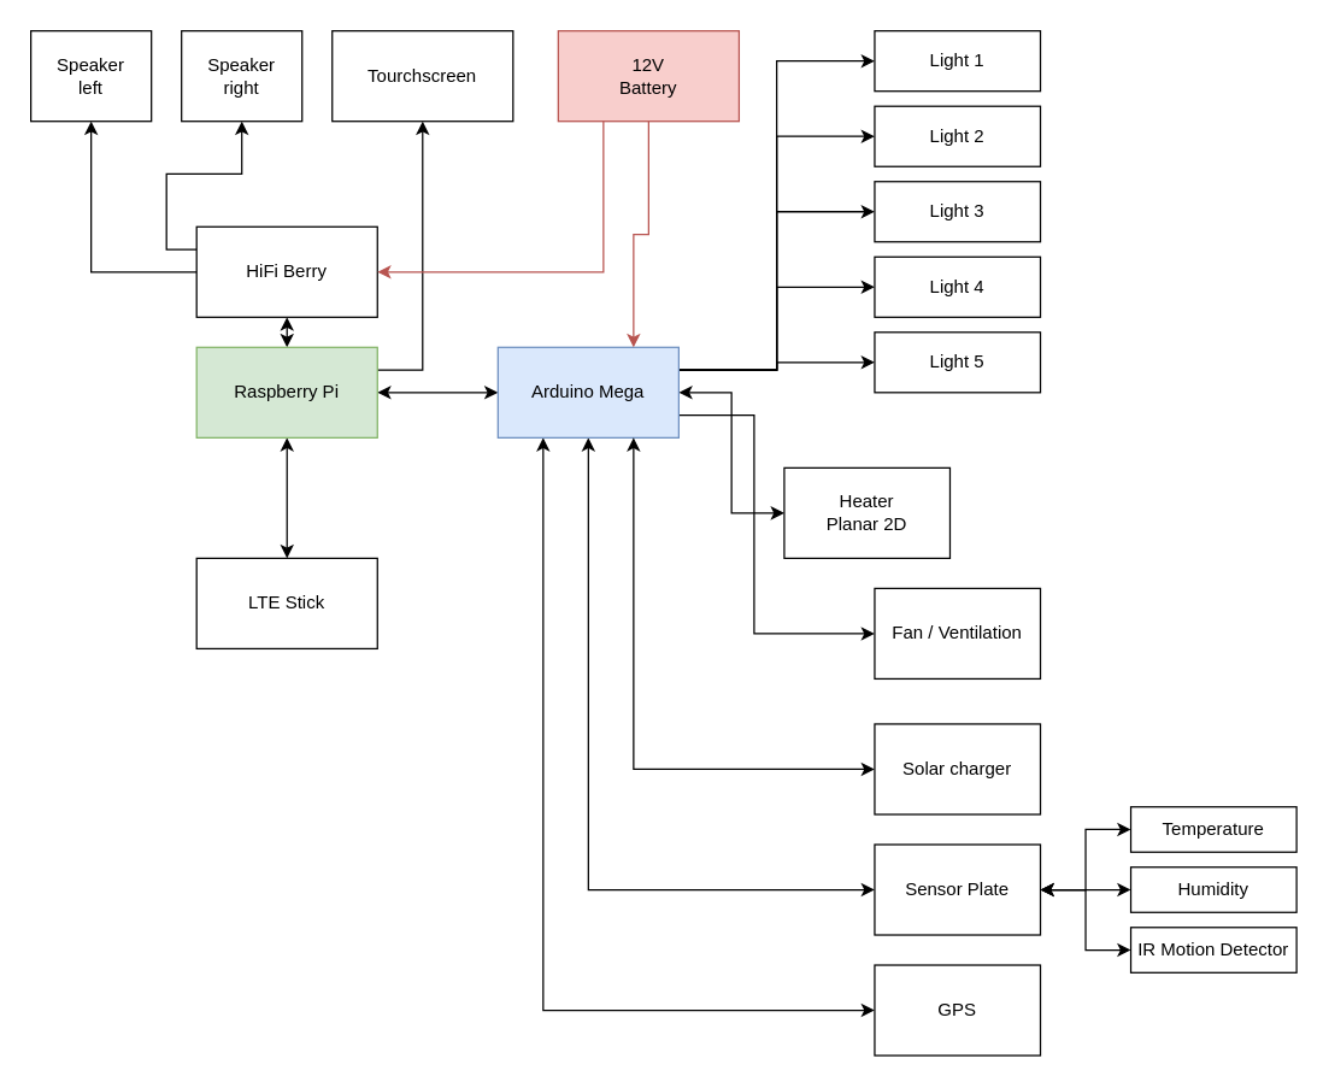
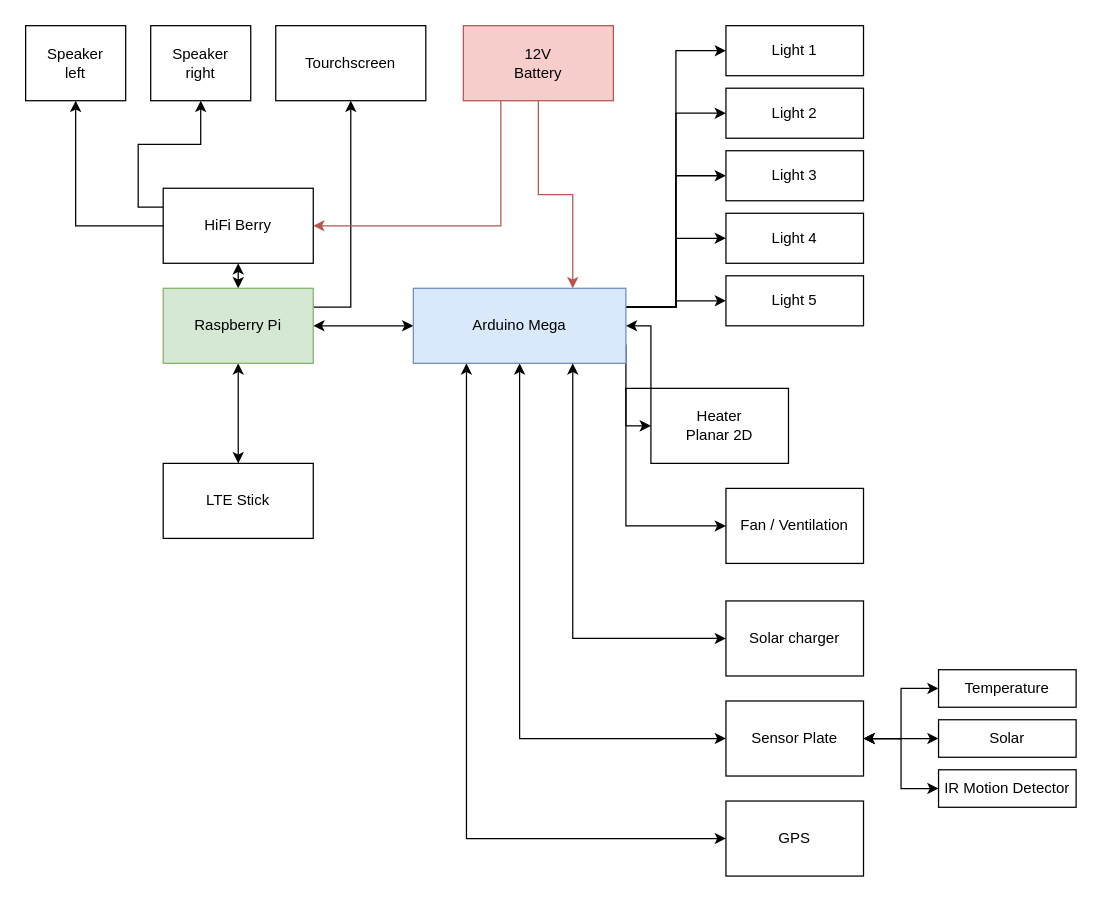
- <mxCell id="22" value="Arduino Mega" style="rounded=0;whiteSpace=wrap;html=1;fillColor=#dae8fc;strokeColor=#6c8ebf;" vertex="1" parent="1"><mxGeometry x="330" y="230" width="120" height="60" as="geometry" /></mxCell>
+ <mxCell id="22" value="Arduino Mega" style="rounded=0;whiteSpace=wrap;html=1;fillColor=#dae8fc;strokeColor=#6c8ebf;" vertex="1" parent="1"><mxGeometry x="330" y="230" width="170" height="60" as="geometry" /></mxCell>
- <mxCell id="38" value="Humidity" style="rounded=0;whiteSpace=wrap;html=1;" vertex="1" parent="1"><mxGeometry x="750" y="575" width="110" height="30" as="geometry" /></mxCell>
+ <mxCell id="38" value="Solar" style="rounded=0;whiteSpace=wrap;html=1;" vertex="1" parent="1"><mxGeometry x="750" y="575" width="110" height="30" as="geometry" /></mxCell>
